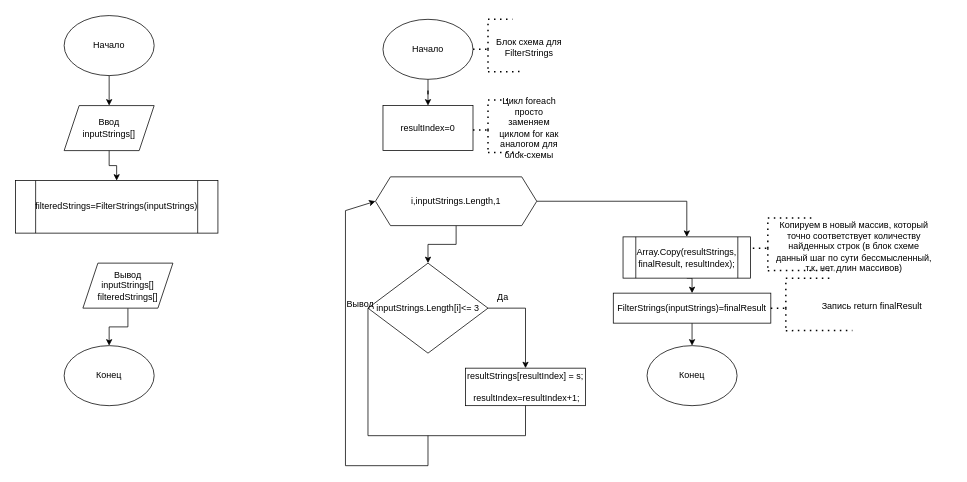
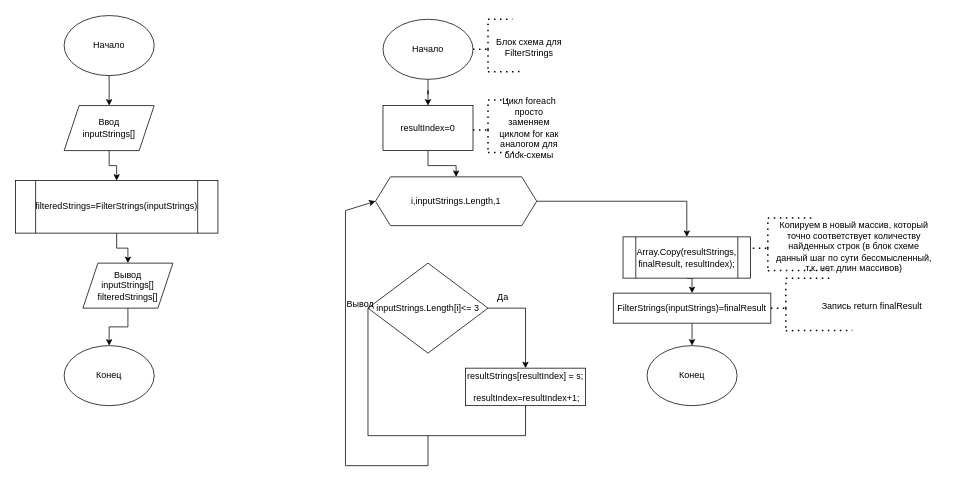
+ <mxCell id="14" style="edgeStyle=orthogonalEdgeStyle;rounded=0;orthogonalLoop=1;jettySize=auto;html=1;exitX=0.5;exitY=1;exitDx=0;exitDy=0;entryX=0.5;entryY=0;entryDx=0;entryDy=0;" edge="1" parent="1" source="15" target="18"><mxGeometry relative="1" as="geometry" /></mxCell>
- <mxCell id="16" style="edgeStyle=orthogonalEdgeStyle;rounded=0;orthogonalLoop=1;jettySize=auto;html=1;exitX=0.5;exitY=1;exitDx=0;exitDy=0;entryX=0.5;entryY=0;entryDx=0;entryDy=0;" edge="1" parent="1" source="18" target="31"><mxGeometry relative="1" as="geometry" /></mxCell>
+ <mxCell id="6" style="edgeStyle=orthogonalEdgeStyle;rounded=0;orthogonalLoop=1;jettySize=auto;html=1;exitX=0.5;exitY=1;exitDx=0;exitDy=0;entryX=0.5;entryY=0;entryDx=0;entryDy=0;" edge="1" parent="1" source="7" target="9"><mxGeometry relative="1" as="geometry" /></mxCell>
